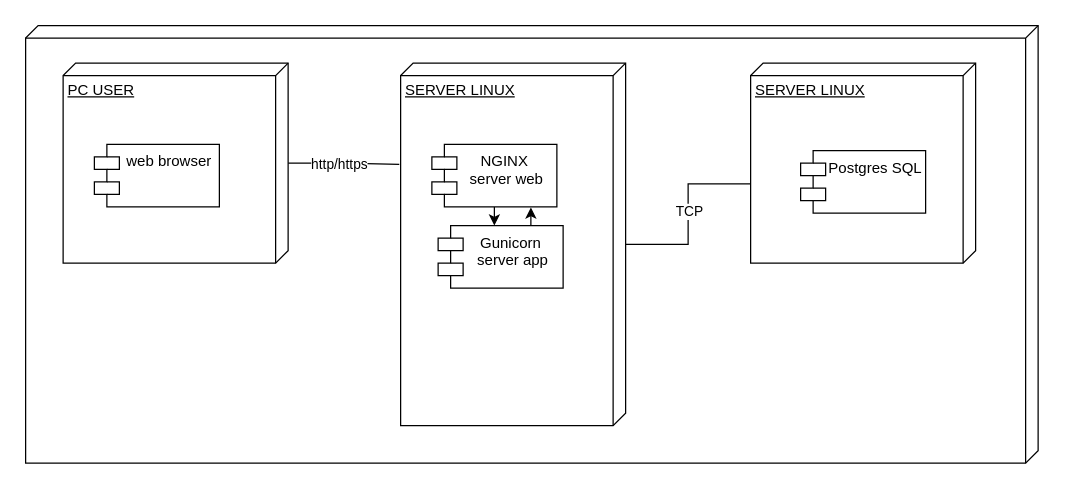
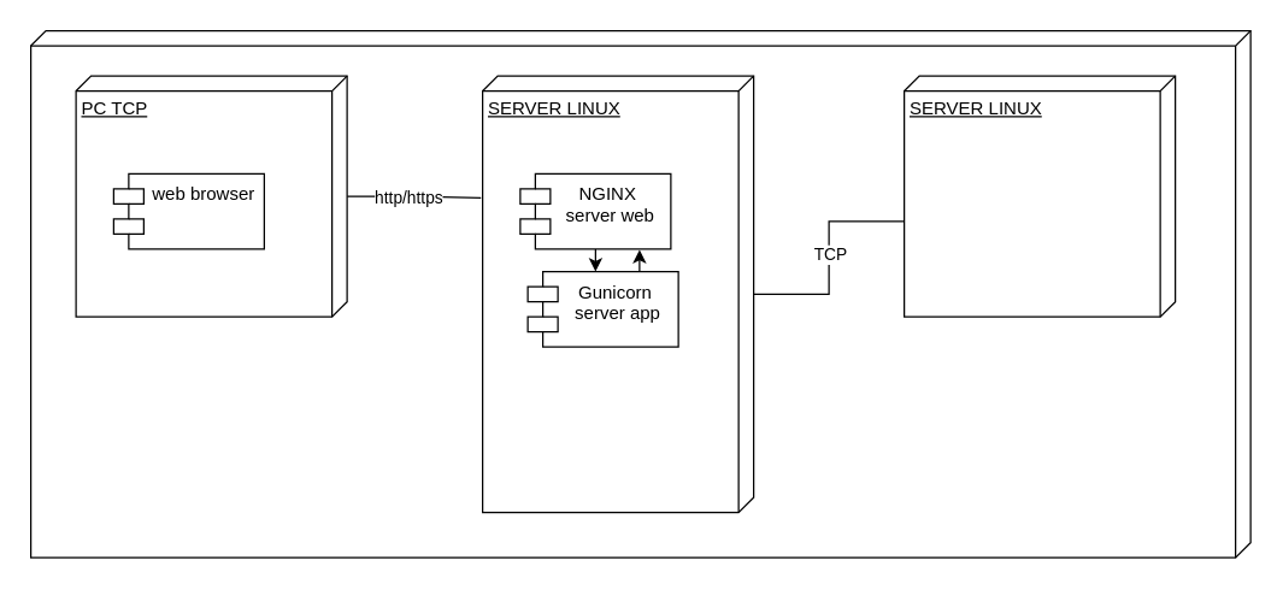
- <mxCell id="5" value="PC USER" style="verticalAlign=top;align=left;spacingTop=8;spacingLeft=2;spacingRight=12;shape=cube;size=10;direction=south;fontStyle=4;html=1;" vertex="1" parent="1"><mxGeometry x="50" y="50" width="180" height="160" as="geometry" /></mxCell>
+ <mxCell id="5" value="PC TCP" style="verticalAlign=top;align=left;spacingTop=8;spacingLeft=2;spacingRight=12;shape=cube;size=10;direction=south;fontStyle=4;html=1;" vertex="1" parent="1"><mxGeometry x="50" y="50" width="180" height="160" as="geometry" /></mxCell>
- <mxCell id="15" value="Postgres SQL" style="shape=module;align=left;spacingLeft=20;align=center;verticalAlign=top;" vertex="1" parent="1"><mxGeometry x="640" y="120" width="100" height="50" as="geometry" /></mxCell>
